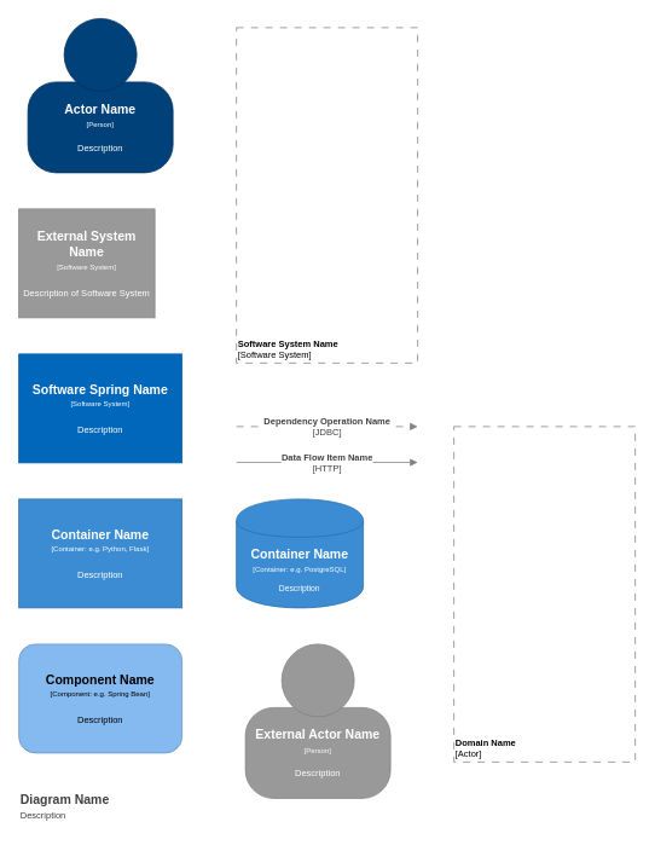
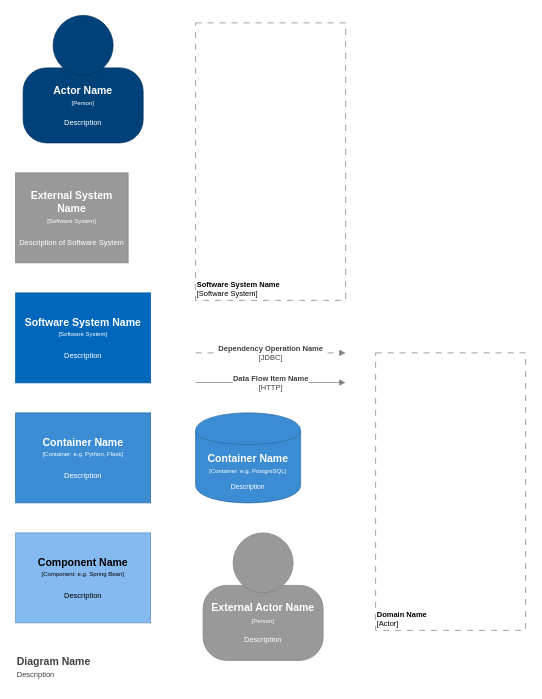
- <mxCell id="11" value="&lt;div&gt;&lt;span style=&quot;font-size: 14px&quot;&gt;&lt;b&gt;Software Spring Name&lt;/b&gt;&lt;/span&gt;&lt;/div&gt;&lt;div&gt;&lt;span style=&quot;font-size: 8px&quot;&gt;[Software System]&lt;/span&gt;&lt;/div&gt;&lt;div&gt;&lt;span style=&quot;font-size: 8px&quot;&gt;&lt;br&gt;&lt;/span&gt;&lt;/div&gt;&lt;div&gt;&lt;font size=&quot;1&quot;&gt;Description&lt;/font&gt;&lt;/div&gt;" style="rounded=0;whiteSpace=wrap;html=1;fillColor=#0067BA;fontColor=#FFFFFF;strokeColor=#005DA8;resizable=0;" parent="1" vertex="1"><mxGeometry x="20" y="390" width="180" height="120" as="geometry" /></mxCell>
+ <mxCell id="11" value="&lt;div&gt;&lt;span style=&quot;font-size: 14px&quot;&gt;&lt;b&gt;Software System Name&lt;/b&gt;&lt;/span&gt;&lt;/div&gt;&lt;div&gt;&lt;span style=&quot;font-size: 8px&quot;&gt;[Software System]&lt;/span&gt;&lt;/div&gt;&lt;div&gt;&lt;span style=&quot;font-size: 8px&quot;&gt;&lt;br&gt;&lt;/span&gt;&lt;/div&gt;&lt;div&gt;&lt;font size=&quot;1&quot;&gt;Description&lt;/font&gt;&lt;/div&gt;" style="rounded=0;whiteSpace=wrap;html=1;fillColor=#0067BA;fontColor=#FFFFFF;strokeColor=#005DA8;resizable=0;" parent="1" vertex="1"><mxGeometry x="20" y="390" width="180" height="120" as="geometry" /></mxCell>
- <mxCell id="13" value="&lt;div&gt;&lt;span style=&quot;font-size: 14px&quot;&gt;&lt;b&gt;Component Name&lt;/b&gt;&lt;/span&gt;&lt;/div&gt;&lt;div&gt;&lt;span style=&quot;font-size: 8px&quot;&gt;[Component: e.g. Spring Bean]&lt;/span&gt;&lt;/div&gt;&lt;div&gt;&lt;span style=&quot;font-size: 8px&quot;&gt;&lt;br&gt;&lt;/span&gt;&lt;/div&gt;&lt;div&gt;&lt;font size=&quot;1&quot;&gt;Description&lt;/font&gt;&lt;/div&gt;" style="whiteSpace=wrap;html=1;fillColor=#85baf0;fontColor=#000000;strokeColor=#6992BD;resizable=0;rounded=1;" parent="1" vertex="1"><mxGeometry x="20" y="710" width="180" height="120" as="geometry" /></mxCell>
+ <mxCell id="13" value="&lt;div&gt;&lt;span style=&quot;font-size: 14px&quot;&gt;&lt;b&gt;Component Name&lt;/b&gt;&lt;/span&gt;&lt;/div&gt;&lt;div&gt;&lt;span style=&quot;font-size: 8px&quot;&gt;[Component: e.g. Spring Bean]&lt;/span&gt;&lt;/div&gt;&lt;div&gt;&lt;span style=&quot;font-size: 8px&quot;&gt;&lt;br&gt;&lt;/span&gt;&lt;/div&gt;&lt;div&gt;&lt;font size=&quot;1&quot;&gt;Description&lt;/font&gt;&lt;/div&gt;" style="rounded=0;whiteSpace=wrap;html=1;fillColor=#85baf0;fontColor=#000000;strokeColor=#6992BD;resizable=0;" parent="1" vertex="1"><mxGeometry x="20" y="710" width="180" height="120" as="geometry" /></mxCell>
